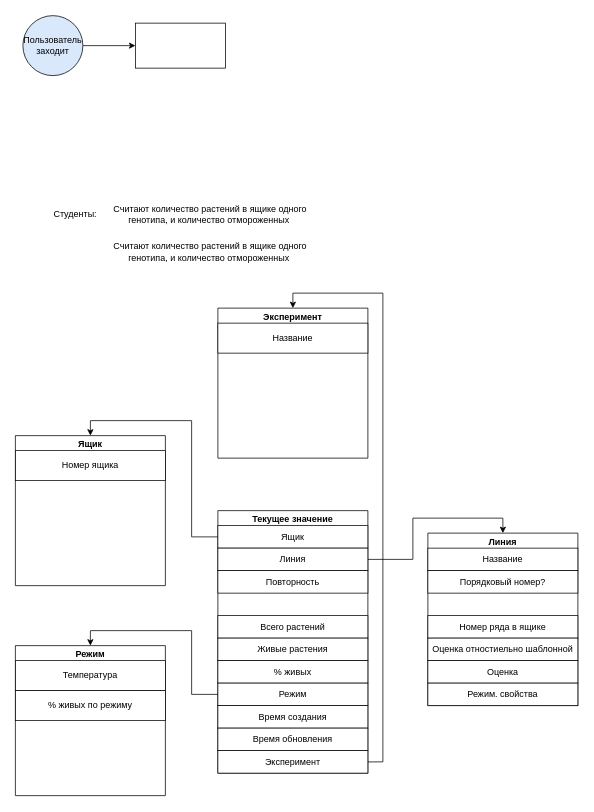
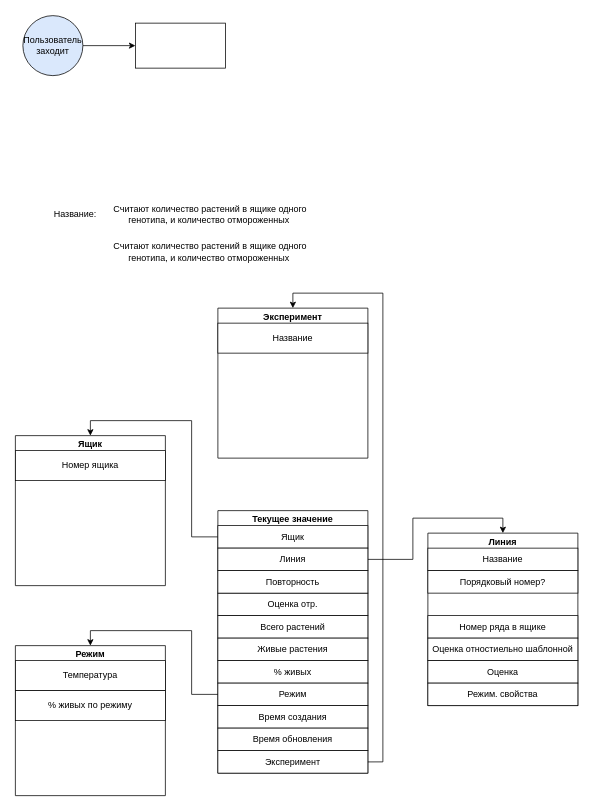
- <mxCell id="3" value="Студенты:" style="text;html=1;strokeColor=none;fillColor=none;align=center;verticalAlign=middle;whiteSpace=wrap;rounded=0;" parent="1" vertex="1"><mxGeometry x="70" y="270" width="60" height="30" as="geometry" /></mxCell>
+ <mxCell id="3" value="Название:" style="text;html=1;strokeColor=none;fillColor=none;align=center;verticalAlign=middle;whiteSpace=wrap;rounded=0;" parent="1" vertex="1"><mxGeometry x="70" y="270" width="60" height="30" as="geometry" /></mxCell>
+ <mxCell id="22" value="Оценка отр." style="rounded=0;whiteSpace=wrap;html=1;" parent="19" vertex="1"><mxGeometry y="110" width="200" height="30" as="geometry" /></mxCell>
